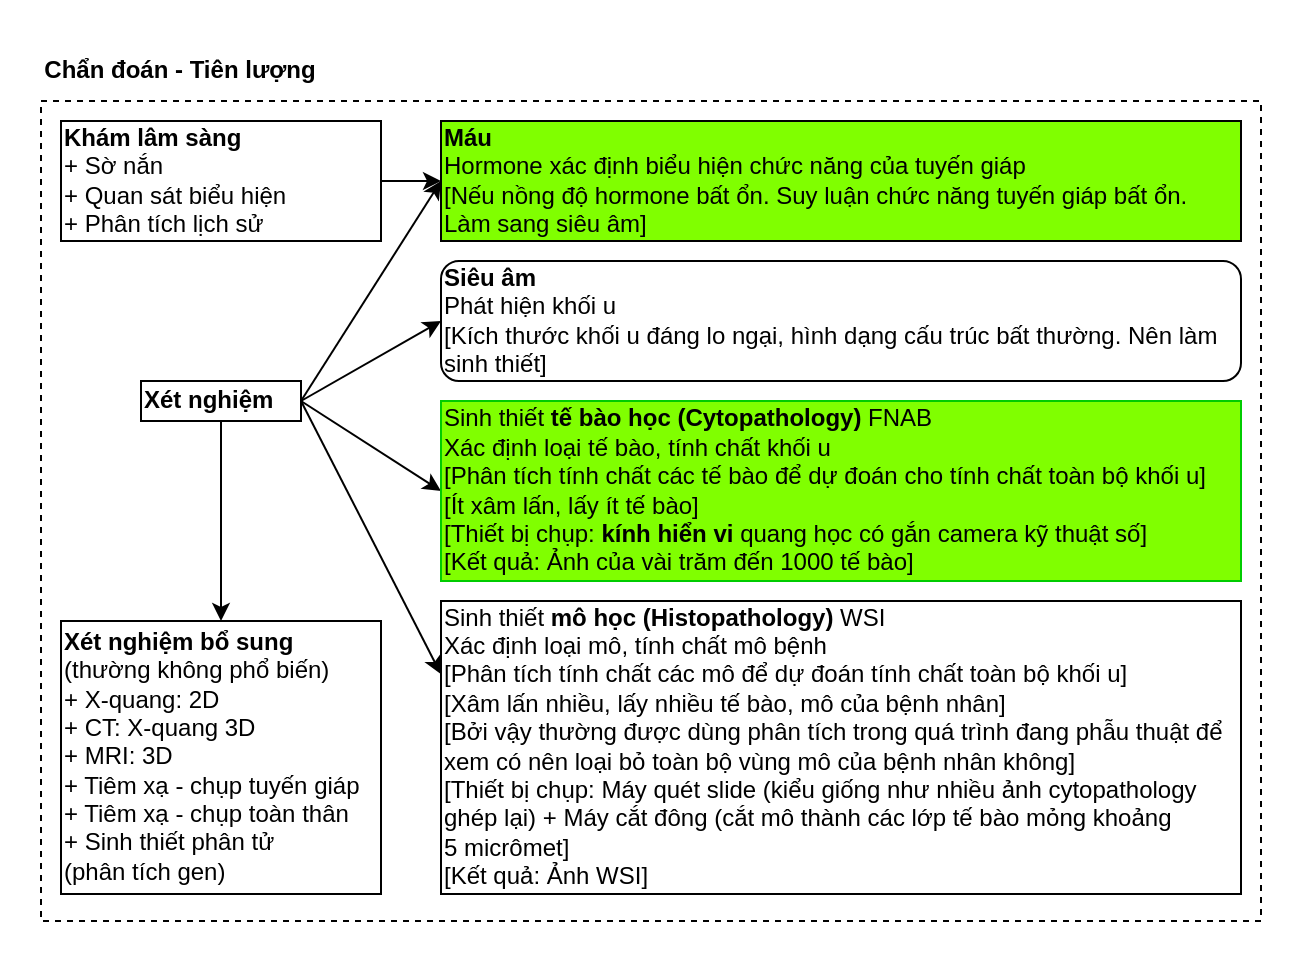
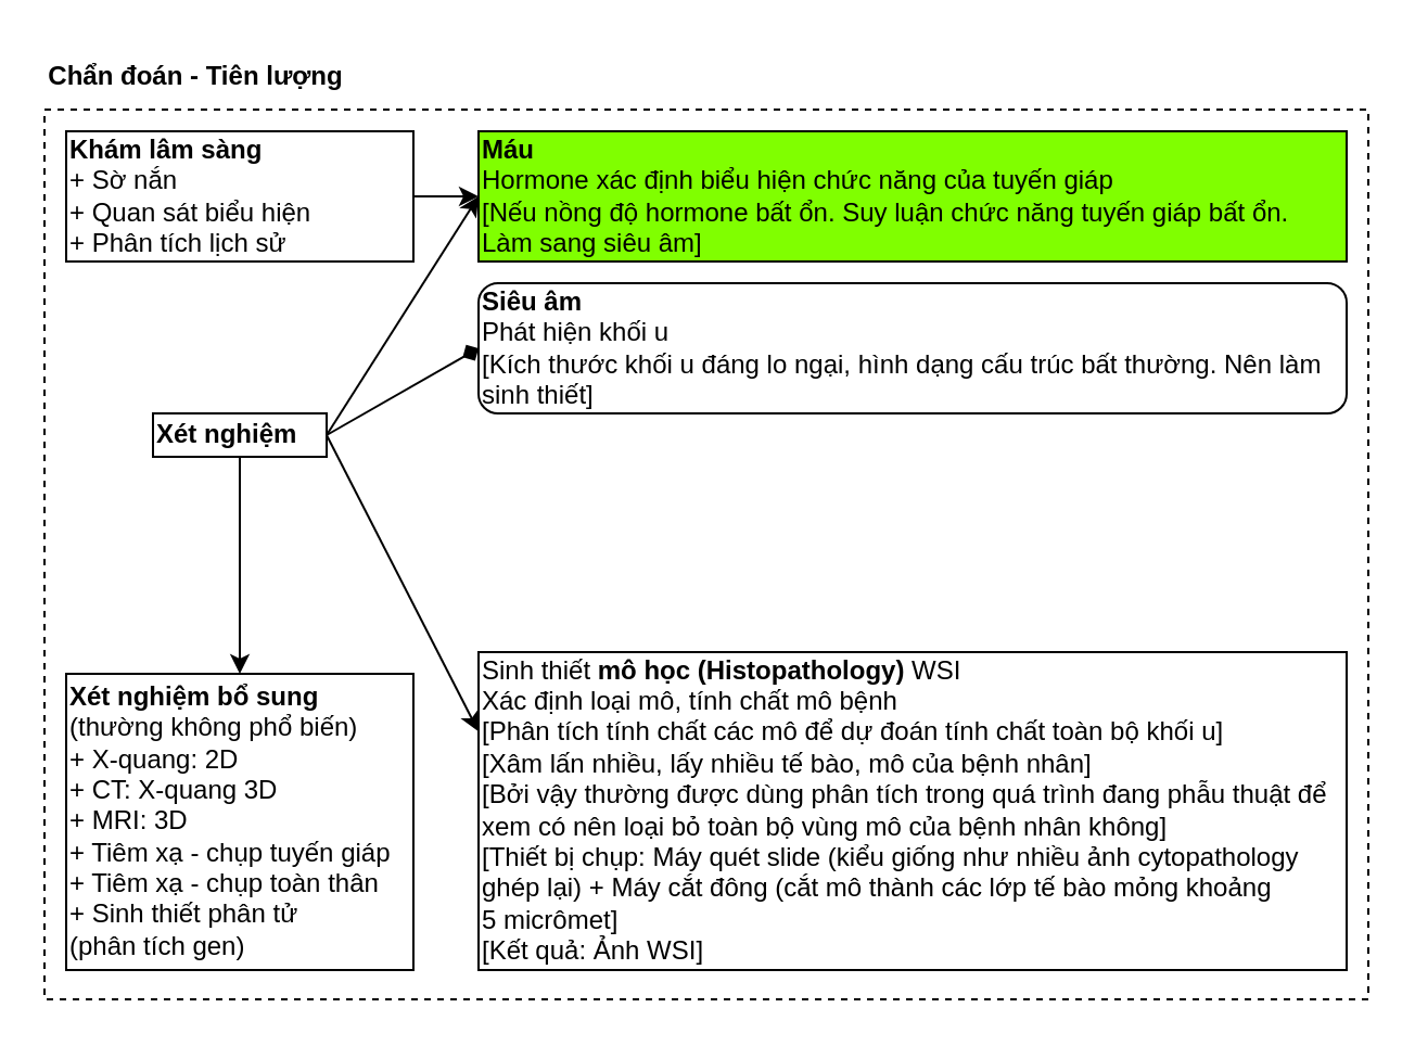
- <mxCell id="5" value="" style="rounded=0;orthogonalLoop=1;jettySize=auto;html=1;entryX=0;entryY=0.5;entryDx=0;entryDy=0;exitX=1;exitY=0.5;exitDx=0;exitDy=0;" edge="1" parent="1" source="8" target="12"><mxGeometry relative="1" as="geometry" /></mxCell>
+ <mxCell id="5" value="" style="rounded=0;orthogonalLoop=1;jettySize=auto;html=1;entryX=0;entryY=0.5;entryDx=0;entryDy=0;exitX=1;exitY=0.5;exitDx=0;exitDy=0;endArrow=diamond;" edge="1" parent="1" source="8" target="12"><mxGeometry relative="1" as="geometry" /></mxCell>
- <mxCell id="6" value="" style="rounded=0;orthogonalLoop=1;jettySize=auto;html=1;entryX=0;entryY=0.5;entryDx=0;entryDy=0;exitX=1;exitY=0.5;exitDx=0;exitDy=0;" edge="1" parent="1" source="8" target="13"><mxGeometry relative="1" as="geometry" /></mxCell>
- <mxCell id="13" value="&lt;div&gt;Sinh thiết&amp;nbsp;&lt;b&gt;tế bào học (&lt;/b&gt;&lt;span style=&quot;background-color: initial;&quot;&gt;&lt;b&gt;Cytopathology&lt;/b&gt;&lt;/span&gt;&lt;b style=&quot;background-color: initial;&quot;&gt;)&lt;/b&gt;&lt;span style=&quot;background-color: initial;&quot;&gt;&amp;nbsp;FNAB&lt;/span&gt;&lt;/div&gt;&lt;div&gt;&lt;span style=&quot;background-color: initial;&quot;&gt;Xác định loại tế bào, tính chất khối u&lt;/span&gt;&lt;/div&gt;&lt;div&gt;[Phân tích tính chất các tế bào để dự đoán cho tính chất toàn bộ khối u]&lt;/div&gt;&lt;div&gt;[Ít xâm lấn, lấy ít tế bào]&lt;/div&gt;&lt;div&gt;[Thiết bị chụp:&amp;nbsp;&lt;span style=&quot;background-color: initial;&quot;&gt;&lt;b&gt;kính hiển vi&lt;/b&gt;&amp;nbsp;quang học có gắn camera kỹ thuật số&lt;/span&gt;&lt;span style=&quot;background-color: initial;&quot;&gt;]&lt;/span&gt;&lt;/div&gt;&lt;div&gt;[Kết quả: Ảnh của vài trăm đến 1000 tế bào]&lt;/div&gt;" style="whiteSpace=wrap;html=1;align=left;rounded=0;fillColor=#80FF00;strokeColor=#00CC00;" vertex="1" parent="1"><mxGeometry x="220" y="200" width="400" height="90" as="geometry" /></mxCell>
